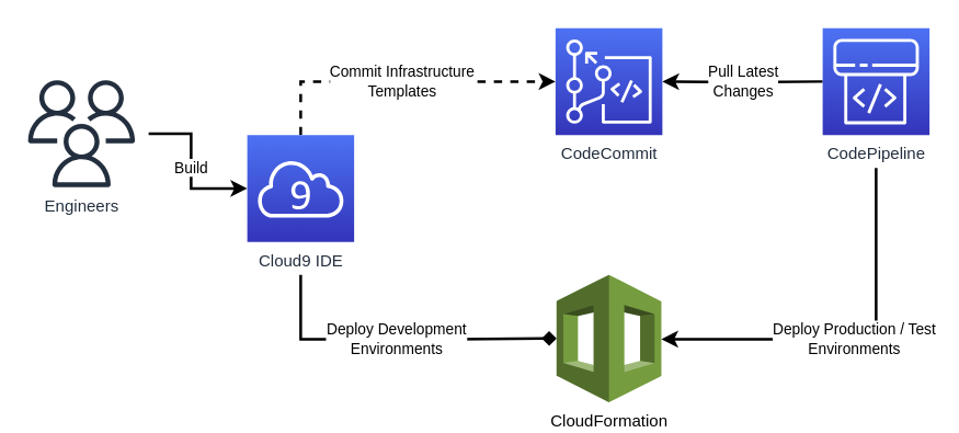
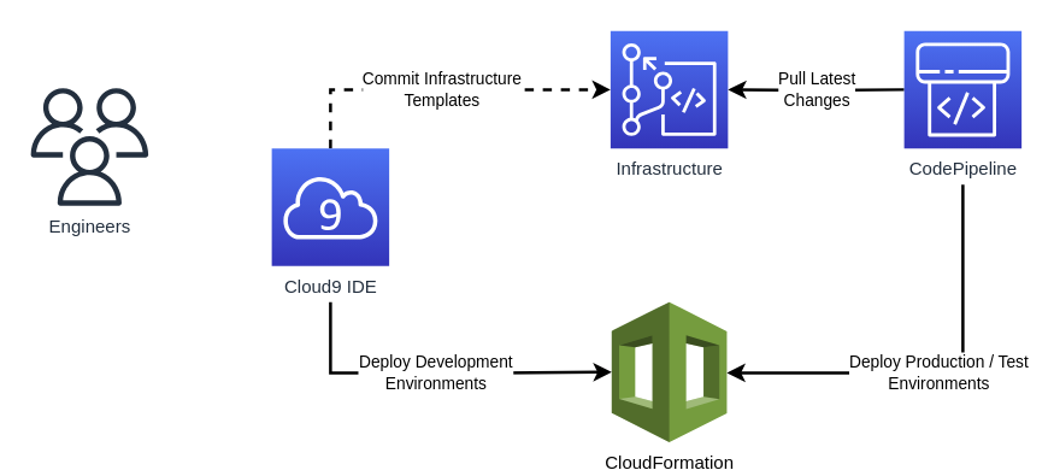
- <mxCell id="2" value="CodeCommit" style="points=[[0,0,0],[0.25,0,0],[0.5,0,0],[0.75,0,0],[1,0,0],[0,1,0],[0.25,1,0],[0.5,1,0],[0.75,1,0],[1,1,0],[0,0.25,0],[0,0.5,0],[0,0.75,0],[1,0.25,0],[1,0.5,0],[1,0.75,0]];outlineConnect=0;fontColor=#232F3E;gradientColor=#4D72F3;gradientDirection=north;fillColor=#3334B9;strokeColor=#ffffff;dashed=0;verticalLabelPosition=bottom;verticalAlign=top;align=center;html=1;fontSize=12;fontStyle=0;aspect=fixed;shape=mxgraph.aws4.resourceIcon;resIcon=mxgraph.aws4.codecommit;" vertex="1" parent="1"><mxGeometry x="405" y="20" width="78" height="78" as="geometry" /></mxCell>
+ <mxCell id="2" value="Infrastructure" style="points=[[0,0,0],[0.25,0,0],[0.5,0,0],[0.75,0,0],[1,0,0],[0,1,0],[0.25,1,0],[0.5,1,0],[0.75,1,0],[1,1,0],[0,0.25,0],[0,0.5,0],[0,0.75,0],[1,0.25,0],[1,0.5,0],[1,0.75,0]];outlineConnect=0;fontColor=#232F3E;gradientColor=#4D72F3;gradientDirection=north;fillColor=#3334B9;strokeColor=#ffffff;dashed=0;verticalLabelPosition=bottom;verticalAlign=top;align=center;html=1;fontSize=12;fontStyle=0;aspect=fixed;shape=mxgraph.aws4.resourceIcon;resIcon=mxgraph.aws4.codecommit;" vertex="1" parent="1"><mxGeometry x="405" y="20" width="78" height="78" as="geometry" /></mxCell>
- <mxCell id="3" value="Build" style="edgeStyle=orthogonalEdgeStyle;rounded=0;orthogonalLoop=1;jettySize=auto;html=1;strokeWidth=2;sourcePerimeterSpacing=10;" edge="1" parent="1" source="4" target="8"><mxGeometry relative="1" as="geometry" /></mxCell>
- <mxCell id="7" value="Deploy Development&lt;br&gt;Environments" style="edgeStyle=orthogonalEdgeStyle;rounded=0;orthogonalLoop=1;jettySize=auto;html=1;entryX=0;entryY=0.5;entryDx=0;entryDy=0;entryPerimeter=0;strokeWidth=2;sourcePerimeterSpacing=24;endArrow=diamond;" edge="1" parent="1" source="8" target="5"><mxGeometry relative="1" as="geometry"><Array as="points"><mxPoint x="219" y="247" /><mxPoint x="332" y="247" /></Array></mxGeometry></mxCell>
+ <mxCell id="7" value="Deploy Development&lt;br&gt;Environments" style="edgeStyle=orthogonalEdgeStyle;rounded=0;orthogonalLoop=1;jettySize=auto;html=1;entryX=0;entryY=0.5;entryDx=0;entryDy=0;entryPerimeter=0;strokeWidth=2;sourcePerimeterSpacing=24;" edge="1" parent="1" source="8" target="5"><mxGeometry relative="1" as="geometry"><Array as="points"><mxPoint x="219" y="247" /><mxPoint x="332" y="247" /></Array></mxGeometry></mxCell>
